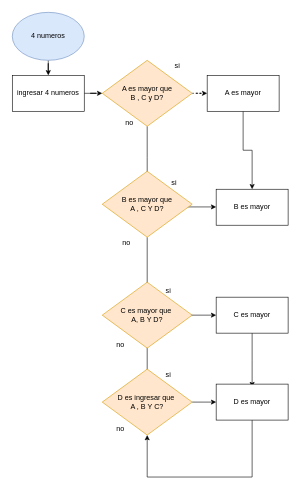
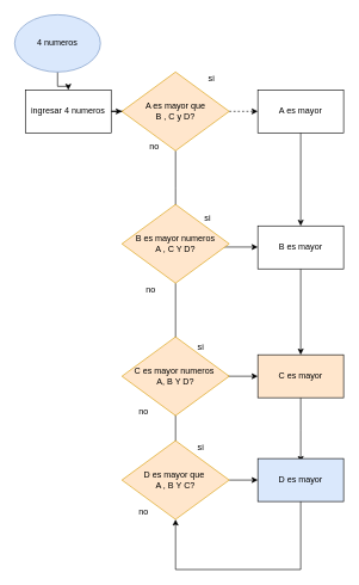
- <mxCell id="5" value="ingresar 4 numeros" style="rounded=0;whiteSpace=wrap;html=1;" parent="1" vertex="1"><mxGeometry x="20" y="125" width="120" height="60" as="geometry" /></mxCell>
+ <mxCell id="5" value="ingresar 4 numeros" style="rounded=0;whiteSpace=wrap;html=1;" parent="1" vertex="1"><mxGeometry x="35" y="125" width="120" height="60" as="geometry" /></mxCell>
- <mxCell id="12" value="A es mayor" style="rounded=0;whiteSpace=wrap;html=1;" parent="1" vertex="1"><mxGeometry x="345" y="125" width="120" height="60" as="geometry" /></mxCell>
+ <mxCell id="12" value="A es mayor" style="rounded=0;whiteSpace=wrap;html=1;" parent="1" vertex="1"><mxGeometry x="360" y="125" width="120" height="60" as="geometry" /></mxCell>
- <mxCell id="27" value="B es mayor que &lt;br&gt;A , C Y D?" style="rhombus;whiteSpace=wrap;html=1;fillColor=#ffe6cc;strokeColor=#d79b00;" parent="1" vertex="1"><mxGeometry x="170" y="285" width="150" height="110" as="geometry" /></mxCell>
+ <mxCell id="27" value="B es mayor numeros &lt;br&gt;A , C Y D?" style="rhombus;whiteSpace=wrap;html=1;fillColor=#ffe6cc;strokeColor=#d79b00;" parent="1" vertex="1"><mxGeometry x="170" y="285" width="150" height="110" as="geometry" /></mxCell>
+ <mxCell id="15" style="edgeStyle=orthogonalEdgeStyle;rounded=0;orthogonalLoop=1;jettySize=auto;html=1;" parent="1" source="16" target="22" edge="1"><mxGeometry relative="1" as="geometry" /></mxCell>
- <mxCell id="28" value="C es mayor que&amp;nbsp;&lt;br&gt;A, B Y D?" style="rhombus;whiteSpace=wrap;html=1;fillColor=#ffe6cc;strokeColor=#d79b00;" parent="1" vertex="1"><mxGeometry x="170" y="470" width="150" height="110" as="geometry" /></mxCell>
+ <mxCell id="28" value="C es mayor numeros&amp;nbsp;&lt;br&gt;A, B Y D?" style="rhombus;whiteSpace=wrap;html=1;fillColor=#ffe6cc;strokeColor=#d79b00;" parent="1" vertex="1"><mxGeometry x="170" y="470" width="150" height="110" as="geometry" /></mxCell>
- <mxCell id="22" value="C es mayor" style="rounded=0;whiteSpace=wrap;html=1;" parent="1" vertex="1"><mxGeometry x="360" y="495" width="120" height="60" as="geometry" /></mxCell>
+ <mxCell id="22" value="C es mayor" style="rounded=0;whiteSpace=wrap;html=1;fillColor=#ffe6cc;" parent="1" vertex="1"><mxGeometry x="360" y="495" width="120" height="60" as="geometry" /></mxCell>
- <mxCell id="30" value="D es ingresar que&amp;nbsp;&lt;br&gt;A , B Y C?" style="rhombus;whiteSpace=wrap;html=1;fillColor=#ffe6cc;strokeColor=#d79b00;" parent="1" vertex="1"><mxGeometry x="170" y="615" width="150" height="110" as="geometry" /></mxCell>
+ <mxCell id="30" value="D es mayor que&amp;nbsp;&lt;br&gt;A , B Y C?" style="rhombus;whiteSpace=wrap;html=1;fillColor=#ffe6cc;strokeColor=#d79b00;" parent="1" vertex="1"><mxGeometry x="170" y="615" width="150" height="110" as="geometry" /></mxCell>
- <mxCell id="32" value="D es mayor" style="rounded=0;whiteSpace=wrap;html=1;" parent="1" vertex="1"><mxGeometry x="360" y="640" width="120" height="60" as="geometry" /></mxCell>
+ <mxCell id="32" value="D es mayor" style="rounded=0;whiteSpace=wrap;html=1;fillColor=#dae8fc;" parent="1" vertex="1"><mxGeometry x="360" y="640" width="120" height="60" as="geometry" /></mxCell>
